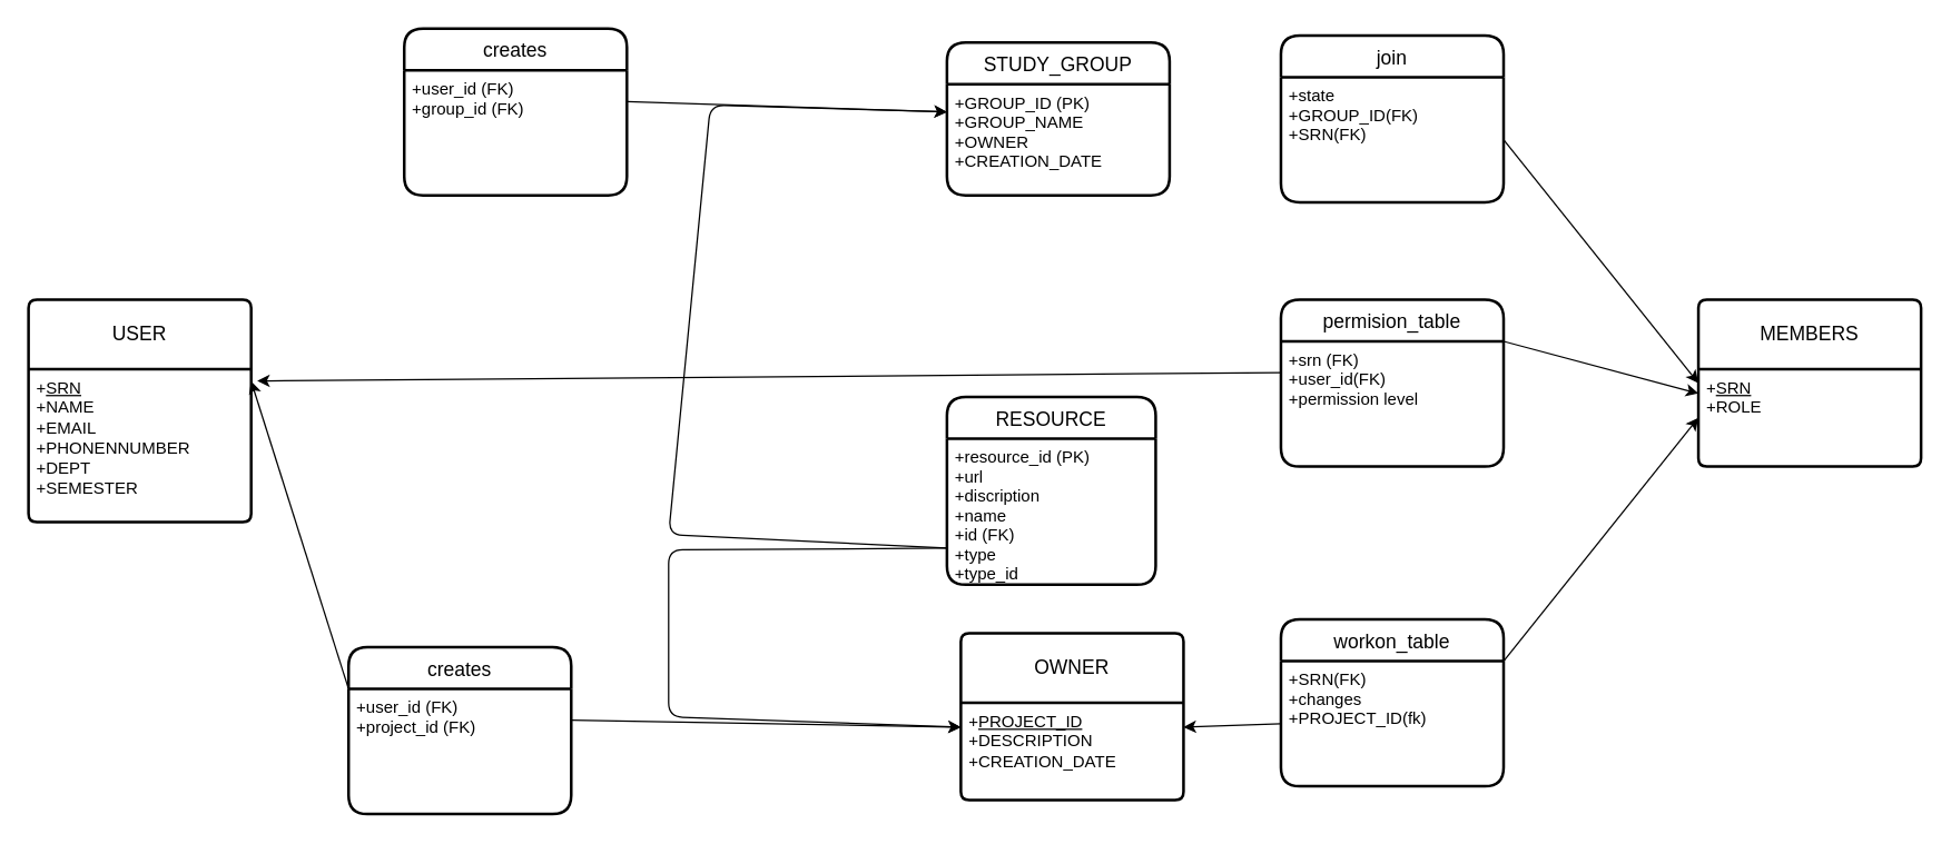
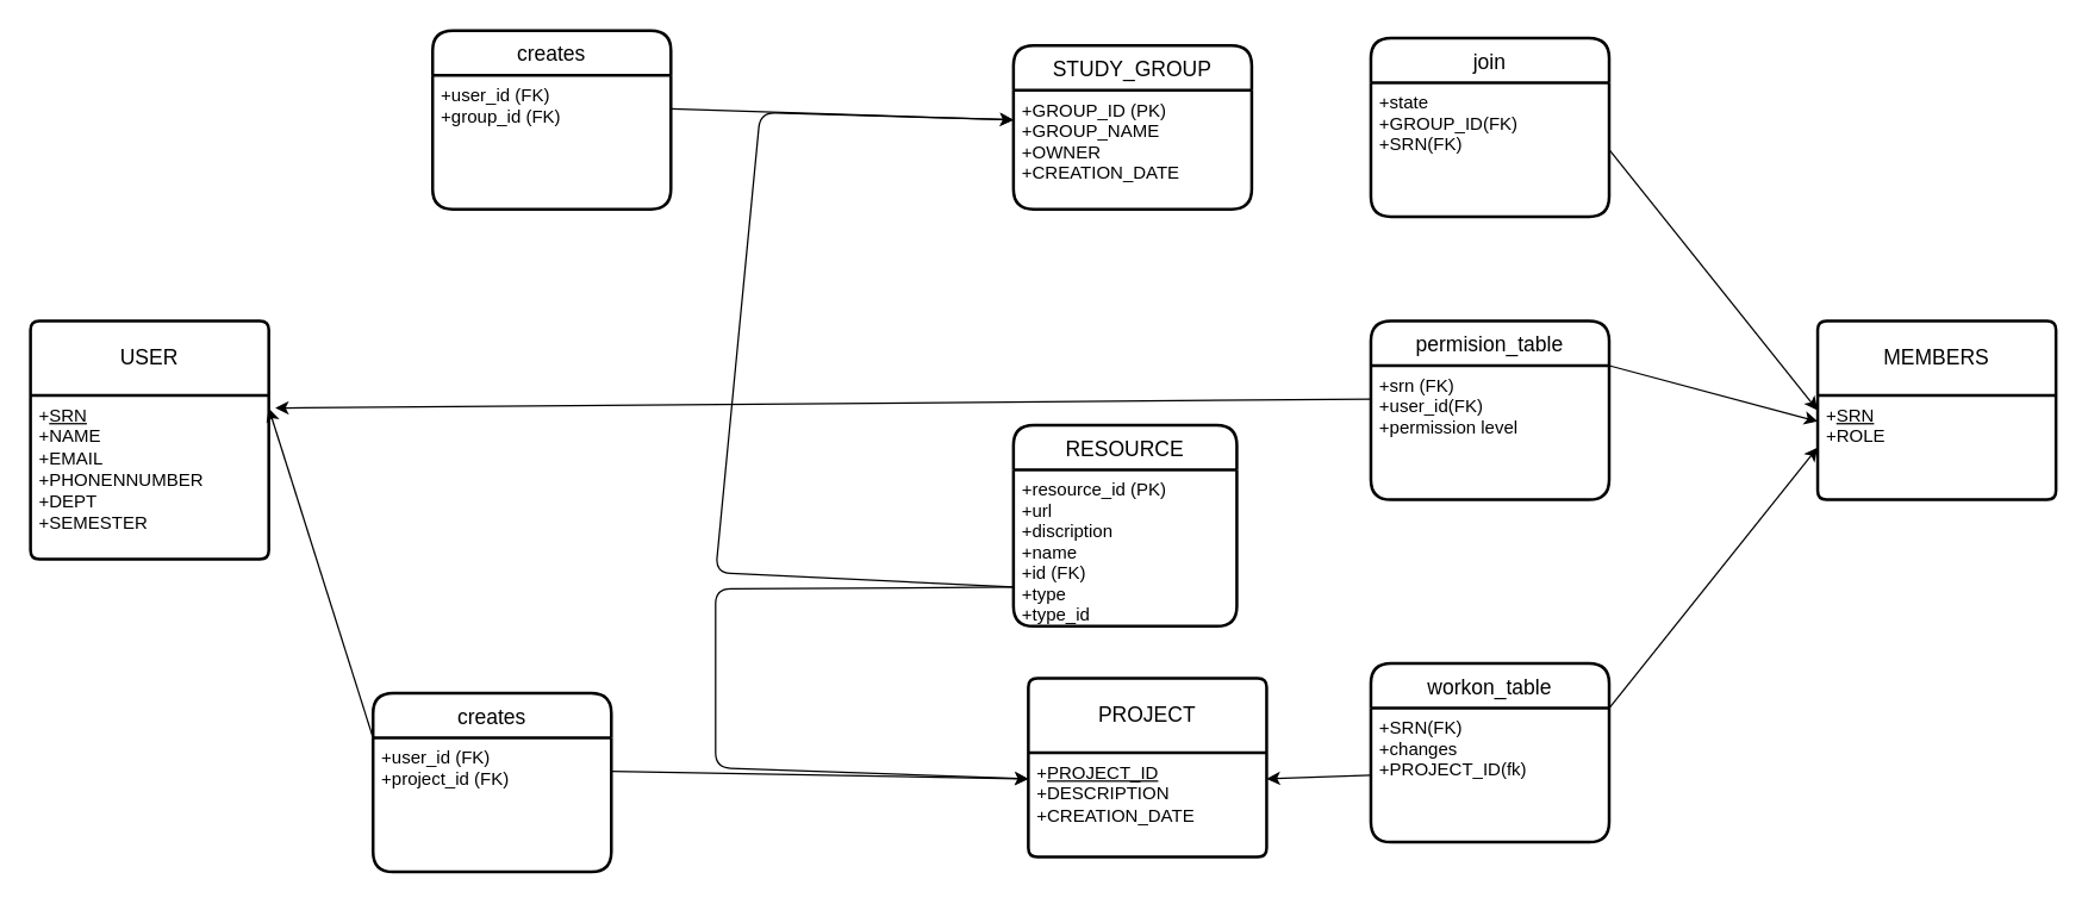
- <mxCell id="4" value="OWNER" style="swimlane;childLayout=stackLayout;horizontal=1;startSize=50;horizontalStack=0;rounded=1;fontSize=14;fontStyle=0;strokeWidth=2;resizeParent=0;resizeLast=1;shadow=0;dashed=0;align=center;arcSize=4;whiteSpace=wrap;html=1;" parent="1" vertex="1"><mxGeometry x="690" y="455" width="160" height="120" as="geometry" /></mxCell>
+ <mxCell id="4" value="PROJECT" style="swimlane;childLayout=stackLayout;horizontal=1;startSize=50;horizontalStack=0;rounded=1;fontSize=14;fontStyle=0;strokeWidth=2;resizeParent=0;resizeLast=1;shadow=0;dashed=0;align=center;arcSize=4;whiteSpace=wrap;html=1;" parent="1" vertex="1"><mxGeometry x="690" y="455" width="160" height="120" as="geometry" /></mxCell>
